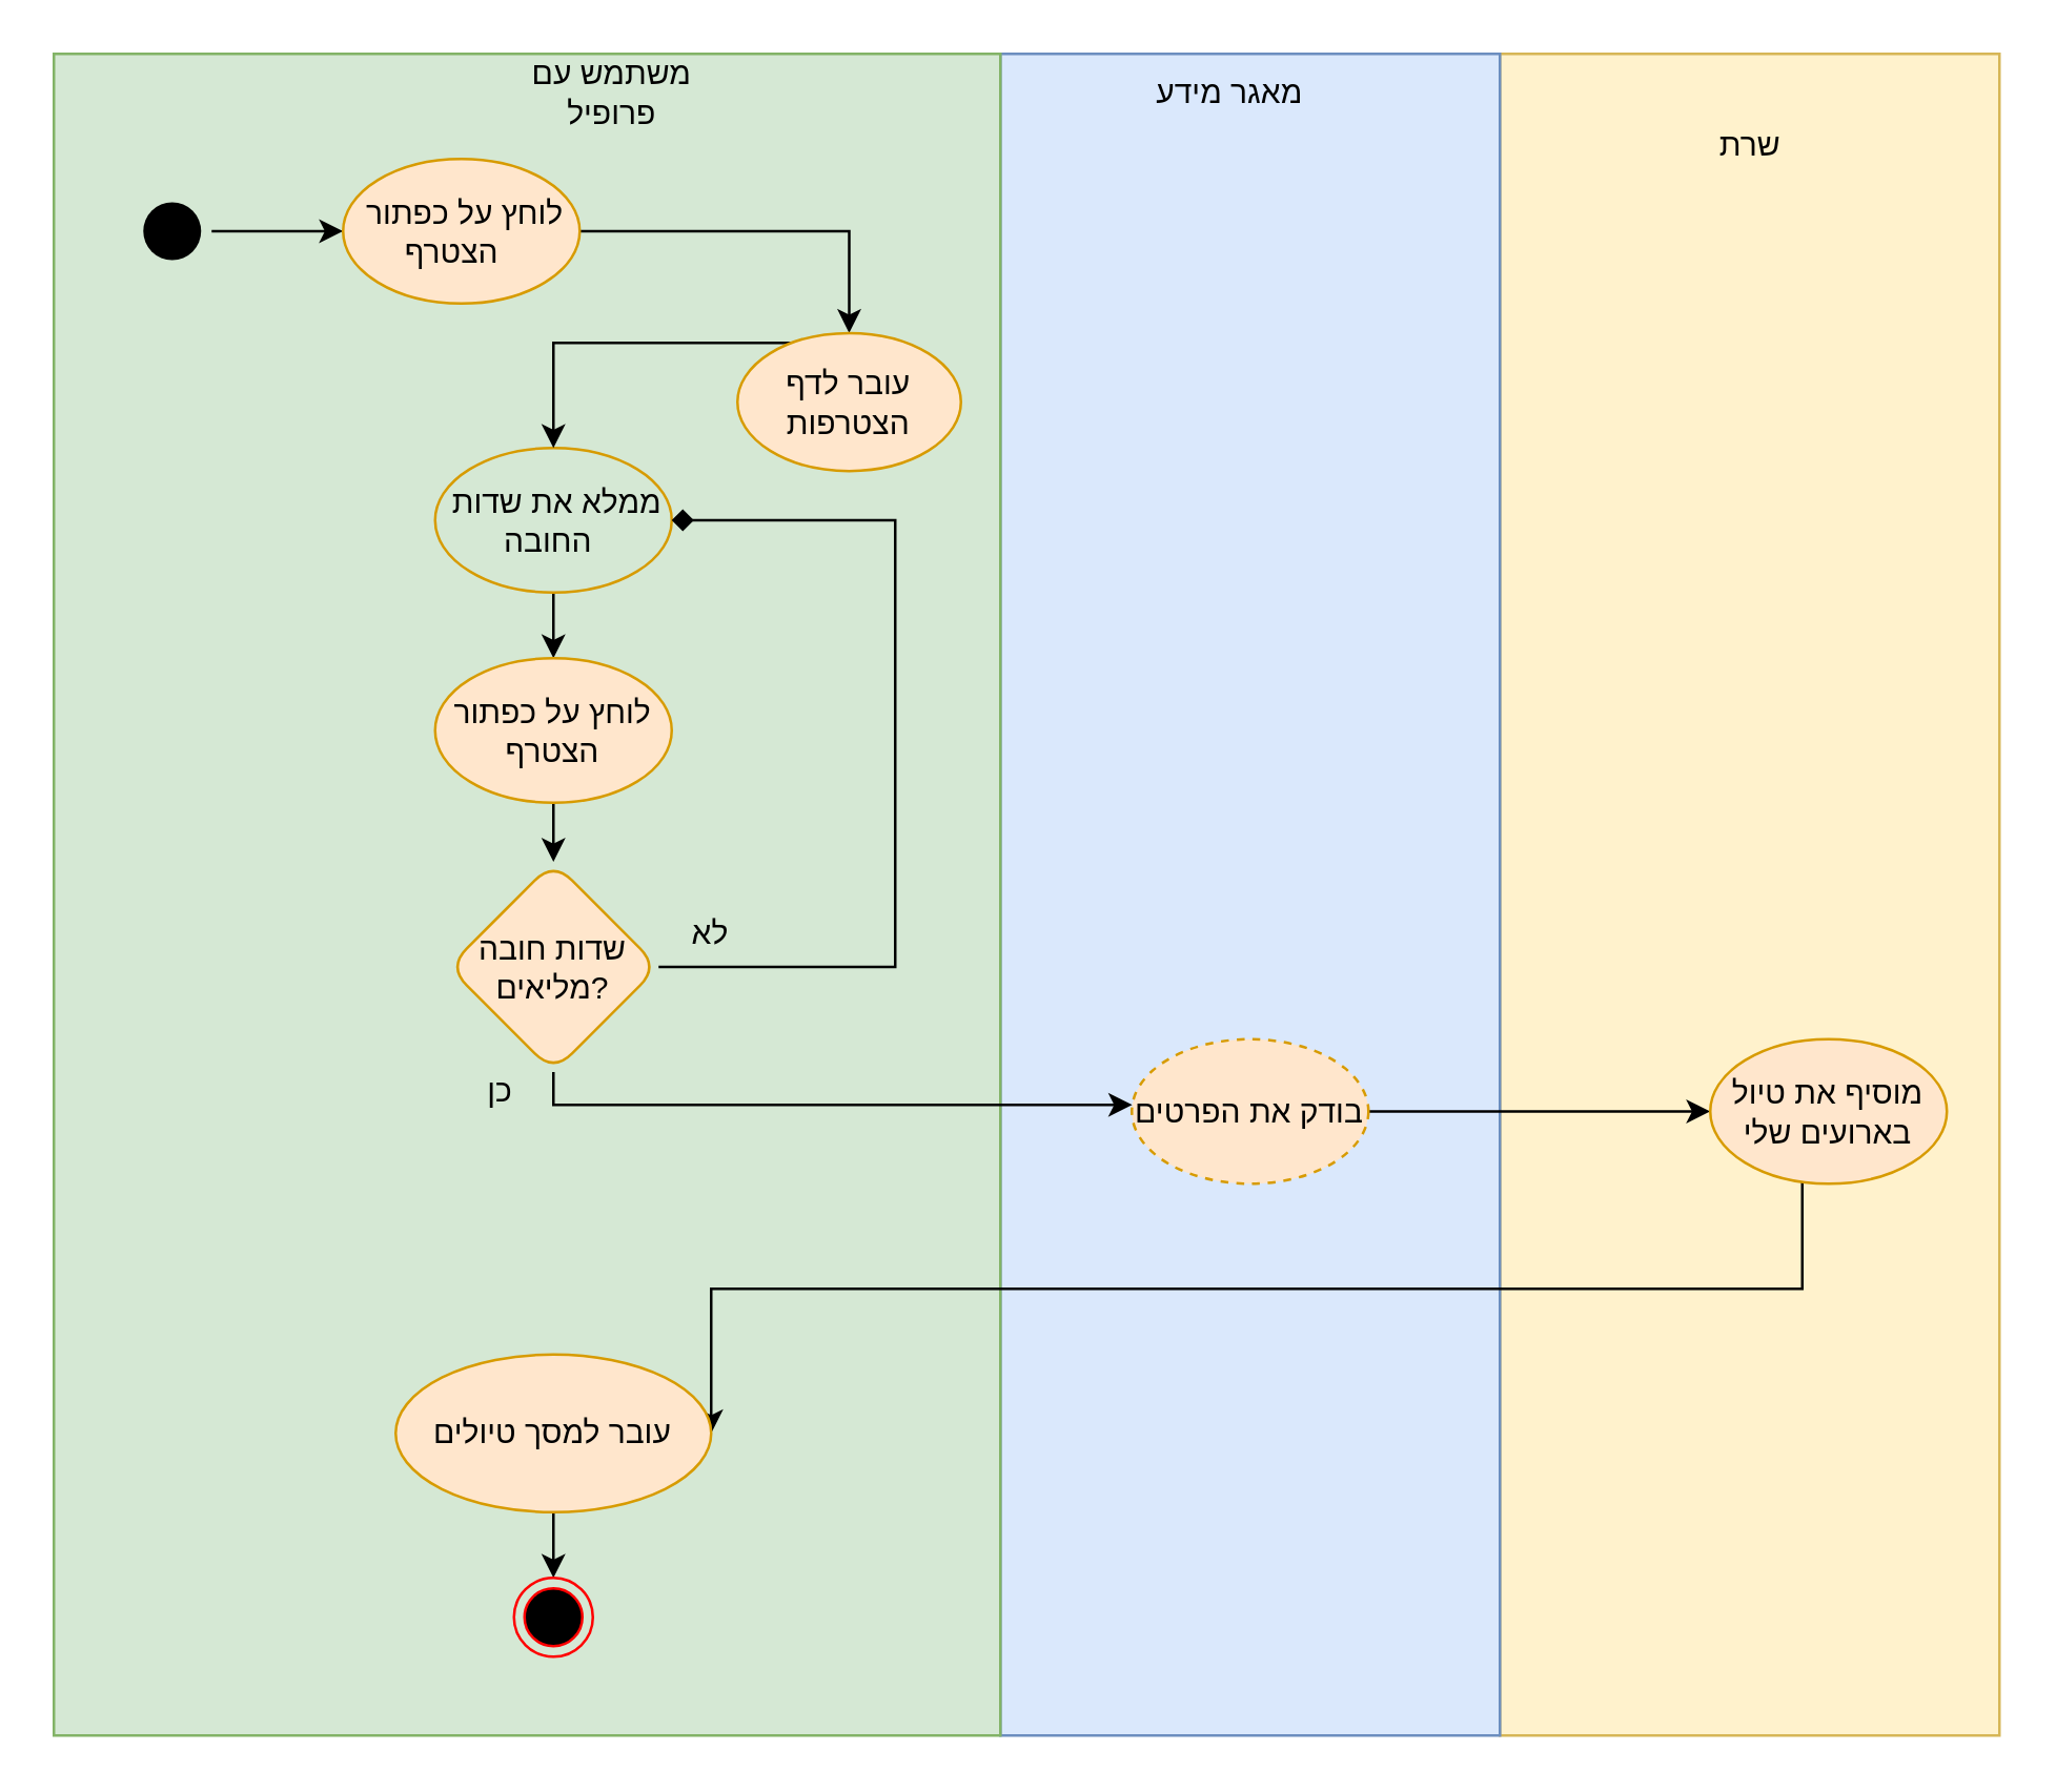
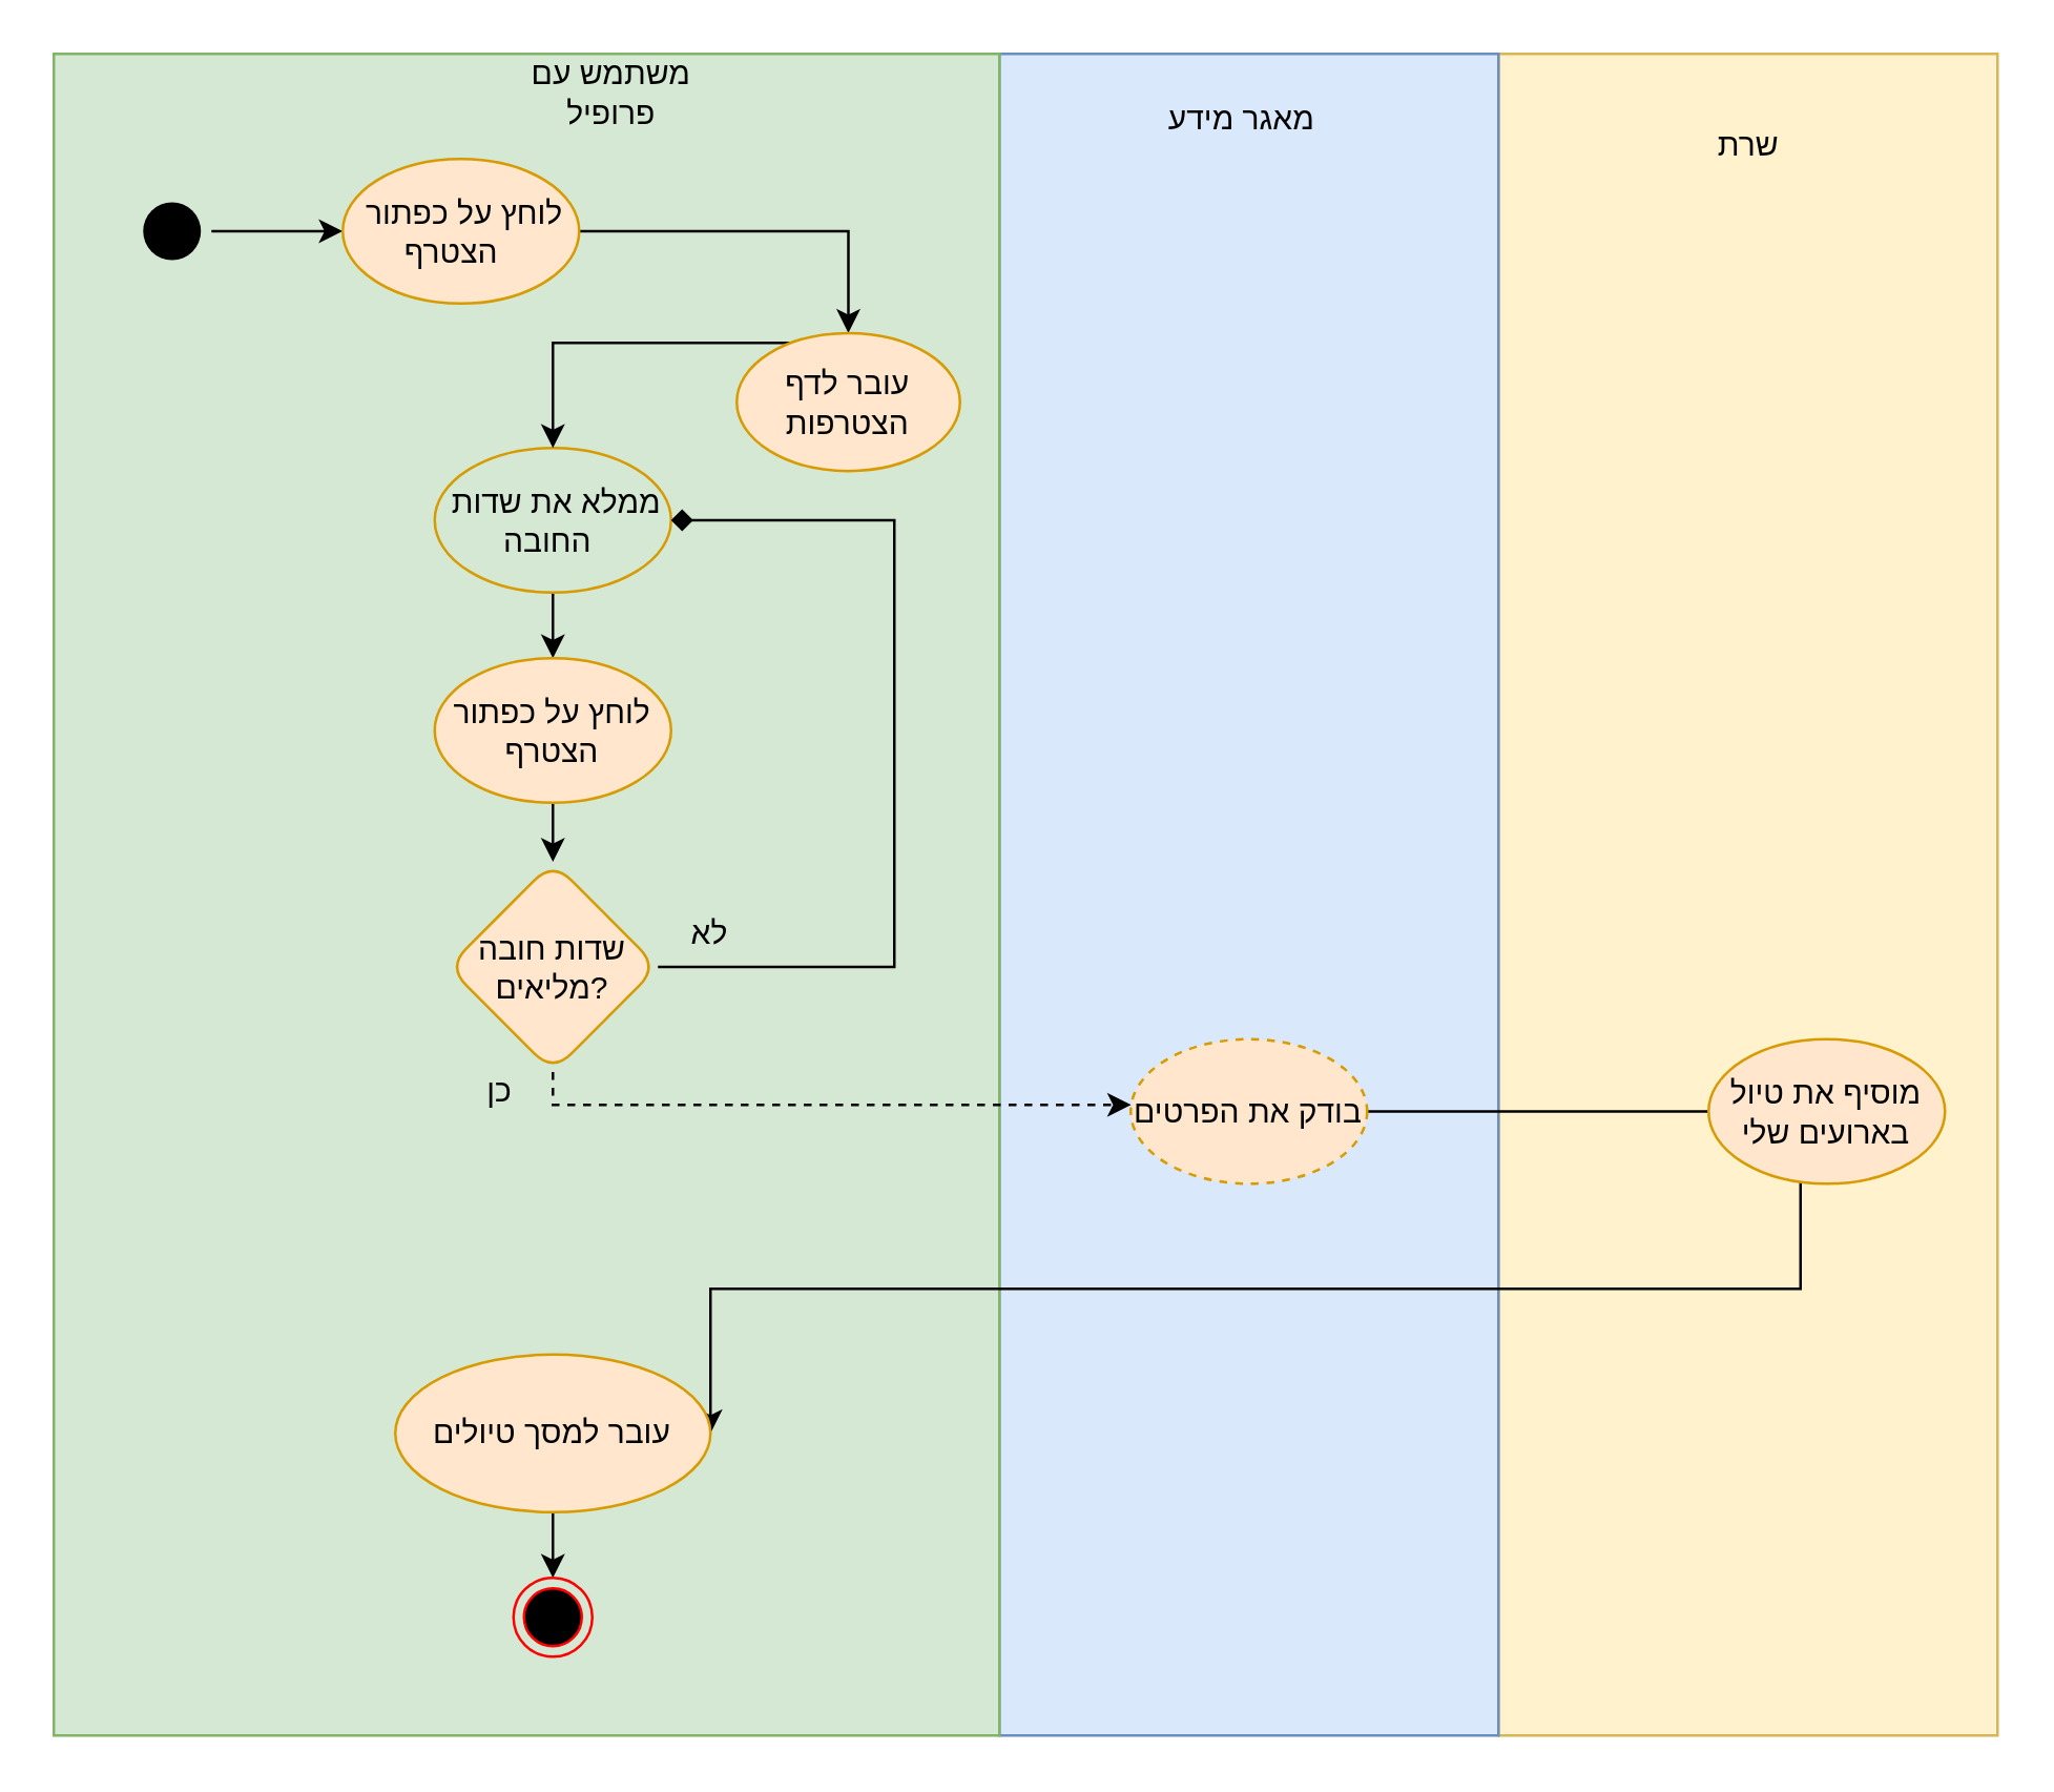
- <mxCell id="24" value="מאגר מידע" style="text;html=1;strokeColor=none;fillColor=none;align=center;verticalAlign=middle;whiteSpace=wrap;rounded=0;" parent="1" vertex="1"><mxGeometry x="420" y="20" width="95" height="30" as="geometry" /></mxCell>
+ <mxCell id="24" value="מאגר מידע" style="text;html=1;strokeColor=none;fillColor=none;align=center;verticalAlign=middle;whiteSpace=wrap;rounded=0;" parent="1" vertex="1"><mxGeometry x="425" y="30" width="95" height="30" as="geometry" /></mxCell>
- <mxCell id="12" style="edgeStyle=orthogonalEdgeStyle;rounded=0;orthogonalLoop=1;jettySize=auto;html=1;" parent="1" source="13" target="15" edge="1"><mxGeometry relative="1" as="geometry"><Array as="points"><mxPoint x="210" y="420" /><mxPoint x="495" y="420" /></Array></mxGeometry></mxCell>
+ <mxCell id="12" style="edgeStyle=orthogonalEdgeStyle;rounded=0;orthogonalLoop=1;jettySize=auto;html=1;dashed=1;" parent="1" source="13" target="15" edge="1"><mxGeometry relative="1" as="geometry"><Array as="points"><mxPoint x="210" y="420" /><mxPoint x="495" y="420" /></Array></mxGeometry></mxCell>
- <mxCell id="14" style="edgeStyle=orthogonalEdgeStyle;rounded=0;orthogonalLoop=1;jettySize=auto;html=1;" parent="1" source="15" target="17" edge="1"><mxGeometry relative="1" as="geometry" /></mxCell>
+ <mxCell id="14" style="edgeStyle=orthogonalEdgeStyle;rounded=0;orthogonalLoop=1;jettySize=auto;html=1;endArrow=none;" parent="1" source="15" target="17" edge="1"><mxGeometry relative="1" as="geometry" /></mxCell>
